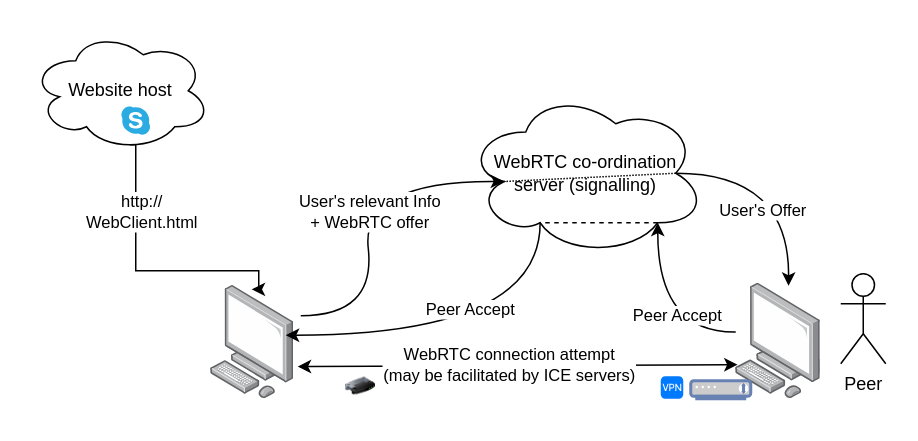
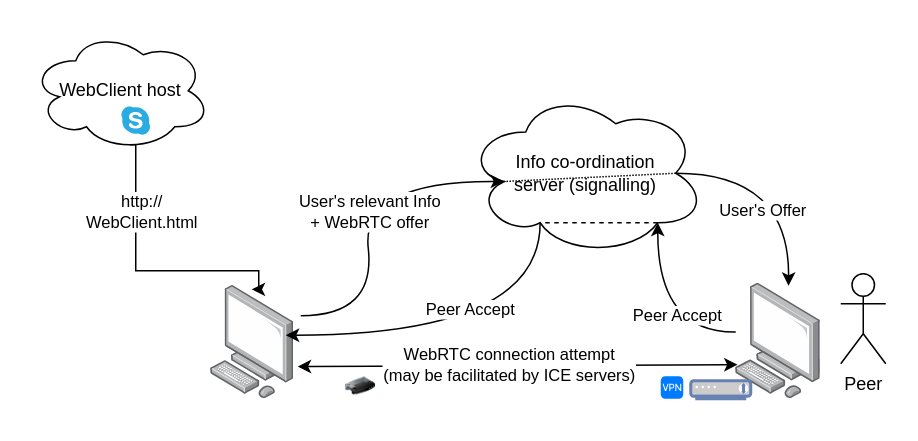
- <mxCell id="4" value="Website host" style="ellipse;shape=cloud;whiteSpace=wrap;html=1;" vertex="1" parent="1"><mxGeometry x="20" y="20" width="120" height="80" as="geometry" /></mxCell>
+ <mxCell id="4" value="WebClient host" style="ellipse;shape=cloud;whiteSpace=wrap;html=1;" vertex="1" parent="1"><mxGeometry x="20" y="20" width="120" height="80" as="geometry" /></mxCell>
- <mxCell id="6" value="WebRTC co-ordination server&amp;nbsp;&lt;span style=&quot;background-color: initial;&quot;&gt;(signalling)&lt;/span&gt;" style="ellipse;shape=cloud;whiteSpace=wrap;html=1;" vertex="1" parent="1"><mxGeometry x="310" y="60" width="160" height="110" as="geometry" /></mxCell>
+ <mxCell id="6" value="Info co-ordination server&amp;nbsp;&lt;span style=&quot;background-color: initial;&quot;&gt;(signalling)&lt;/span&gt;" style="ellipse;shape=cloud;whiteSpace=wrap;html=1;" vertex="1" parent="1"><mxGeometry x="310" y="60" width="160" height="110" as="geometry" /></mxCell>
